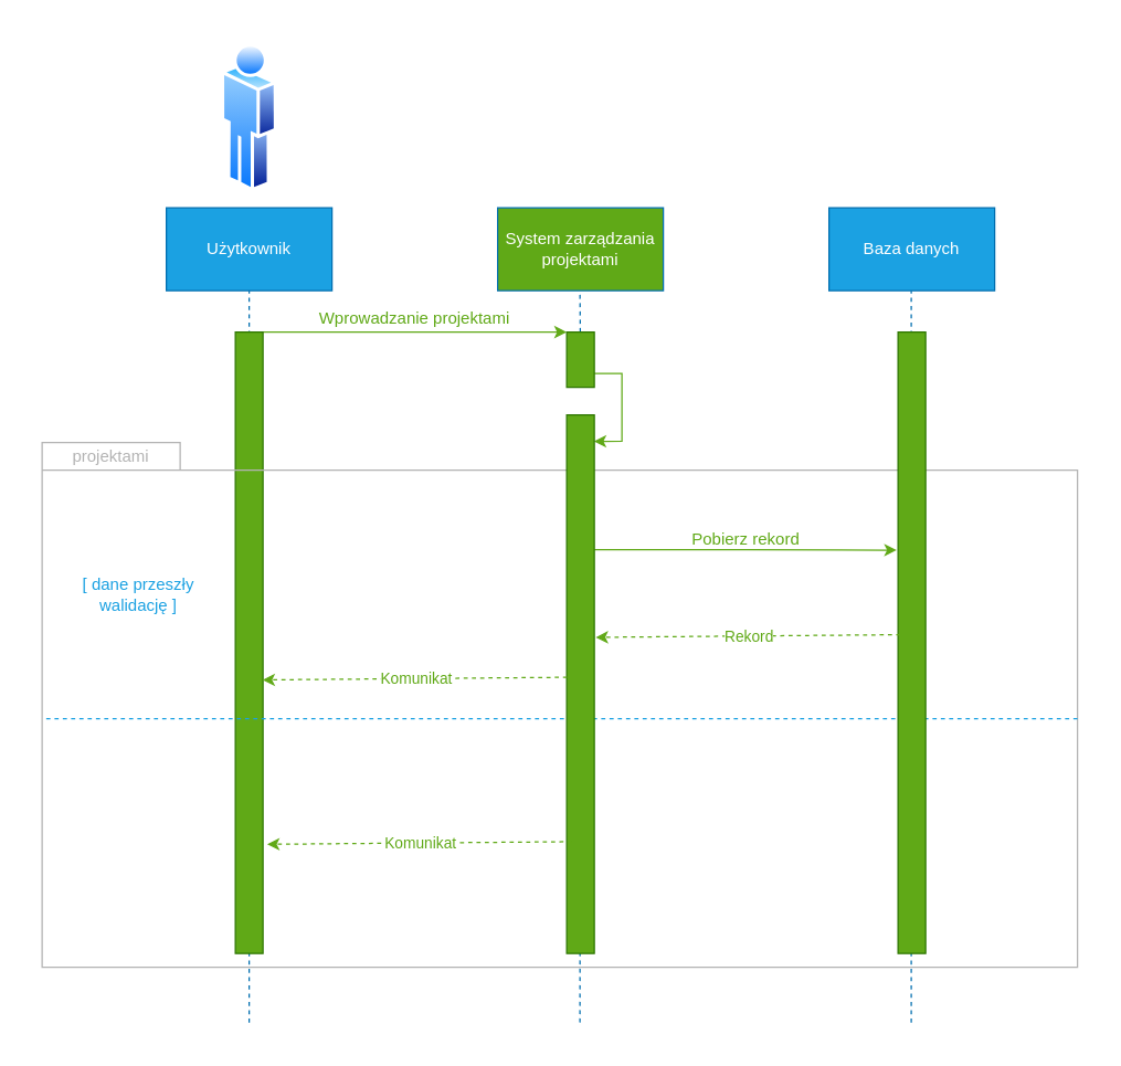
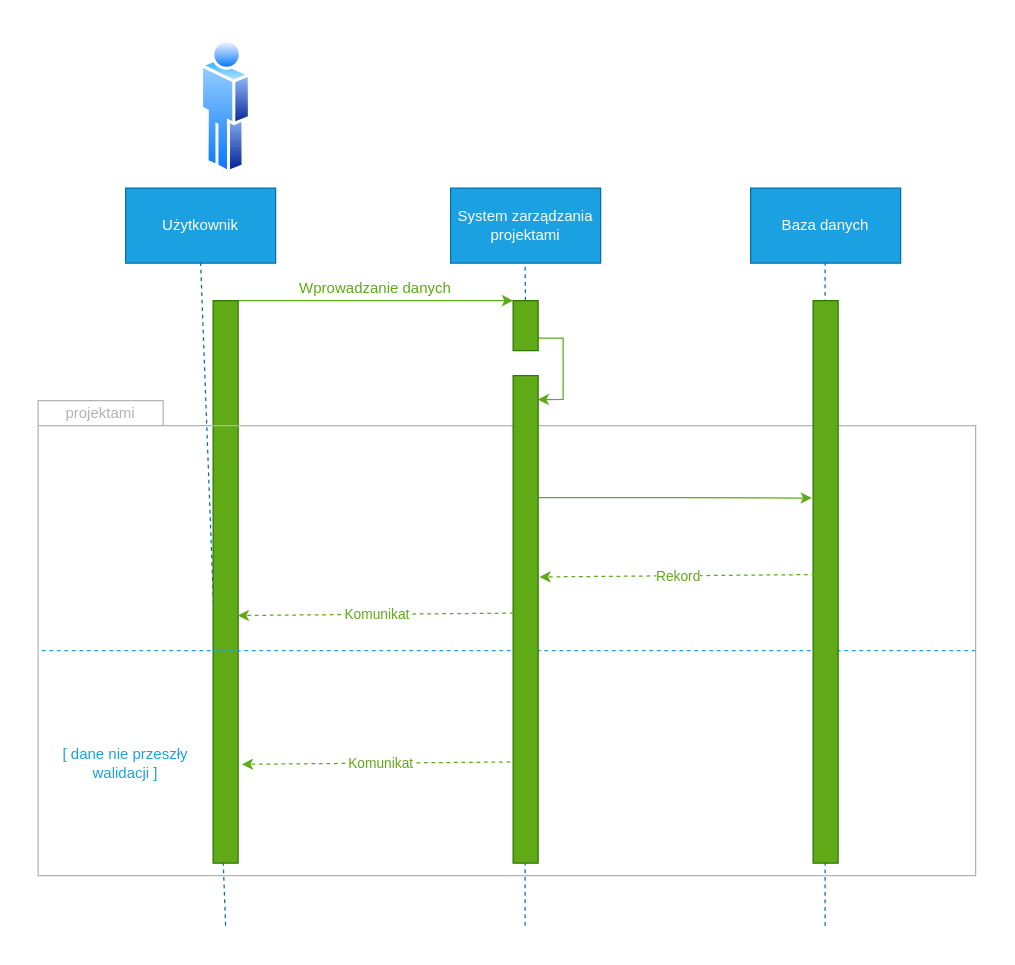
- <mxCell id="2" value="Użytkownik" style="rounded=0;whiteSpace=wrap;html=1;fillColor=#1ba1e2;strokeColor=#006EAF;fontColor=#ffffff;" parent="1" vertex="1"><mxGeometry x="120" y="150" width="120" height="60" as="geometry" /></mxCell>
+ <mxCell id="2" value="Użytkownik" style="rounded=0;whiteSpace=wrap;html=1;fillColor=#1ba1e2;strokeColor=#006EAF;fontColor=#ffffff;" parent="1" vertex="1"><mxGeometry x="100" y="150" width="120" height="60" as="geometry" /></mxCell>
- <mxCell id="3" value="System zarządzania projektami" style="rounded=0;whiteSpace=wrap;html=1;fillColor=#60a917;strokeColor=#006EAF;fontColor=#ffffff;" parent="1" vertex="1"><mxGeometry x="360" y="150" width="120" height="60" as="geometry" /></mxCell>
+ <mxCell id="3" value="System zarządzania projektami" style="rounded=0;whiteSpace=wrap;html=1;fillColor=#1ba1e2;strokeColor=#006EAF;fontColor=#ffffff;" parent="1" vertex="1"><mxGeometry x="360" y="150" width="120" height="60" as="geometry" /></mxCell>
- <mxCell id="22" value="Wprowadzanie projektami" style="text;html=1;strokeColor=none;fillColor=none;align=center;verticalAlign=middle;whiteSpace=wrap;rounded=0;fontColor=#60A917;" parent="1" vertex="1"><mxGeometry x="190" y="220" width="220" height="20" as="geometry" /></mxCell>
+ <mxCell id="22" value="Wprowadzanie danych" style="text;html=1;strokeColor=none;fillColor=none;align=center;verticalAlign=middle;whiteSpace=wrap;rounded=0;fontColor=#60A917;" parent="1" vertex="1"><mxGeometry x="190" y="220" width="220" height="20" as="geometry" /></mxCell>
- <mxCell id="23" value="Pobierz rekord" style="text;html=1;strokeColor=none;fillColor=none;align=center;verticalAlign=middle;whiteSpace=wrap;rounded=0;fontColor=#60A917;" parent="1" vertex="1"><mxGeometry x="430" y="380" width="220" height="20" as="geometry" /></mxCell>
- <mxCell id="10" value="[ dane przeszły walidację ]" style="text;html=1;strokeColor=none;fillColor=none;align=center;verticalAlign=middle;whiteSpace=wrap;rounded=0;fontColor=#1BA1E2;" parent="1" vertex="1"><mxGeometry x="40" y="350" width="120" height="160" as="geometry" /></mxCell>
+ <mxCell id="12" value="[ dane nie przeszły walidacji ]" style="text;html=1;strokeColor=none;fillColor=none;align=center;verticalAlign=middle;whiteSpace=wrap;rounded=0;fontColor=#1BA1E2;" parent="1" vertex="1"><mxGeometry x="40" y="530" width="120" height="160" as="geometry" /></mxCell>
